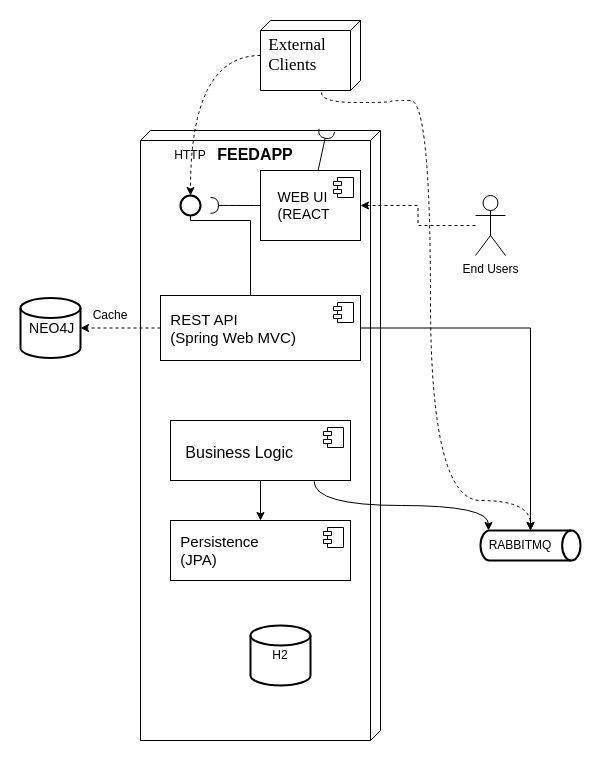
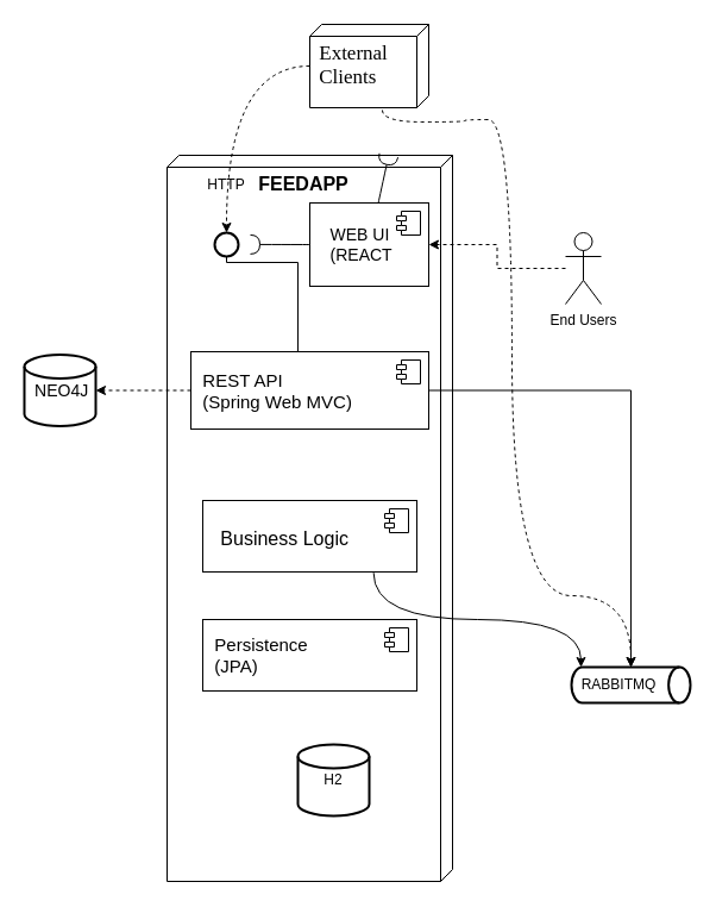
- <mxCell id="29" value="Cache" style="text;html=1;whiteSpace=wrap;strokeColor=none;fillColor=none;align=center;verticalAlign=middle;rounded=0;" vertex="1" parent="1"><mxGeometry x="80" y="300" width="60" height="30" as="geometry" /></mxCell>
- <mxCell id="14" value="" style="edgeStyle=orthogonalEdgeStyle;rounded=0;orthogonalLoop=1;jettySize=auto;html=1;" edge="1" parent="1" source="15" target="17"><mxGeometry relative="1" as="geometry" /></mxCell>
- <mxCell id="20" value="&amp;nbsp; RABBITMQ" style="strokeWidth=2;html=1;shape=mxgraph.flowchart.direct_data;whiteSpace=wrap;align=left;" vertex="1" parent="1"><mxGeometry x="480" y="530" width="100" height="30" as="geometry" /></mxCell>
+ <mxCell id="20" value="&amp;nbsp; RABBITMQ" style="strokeWidth=2;html=1;shape=mxgraph.flowchart.direct_data;whiteSpace=wrap;align=left;" vertex="1" parent="1"><mxGeometry x="480" y="560" width="100" height="30" as="geometry" /></mxCell>
